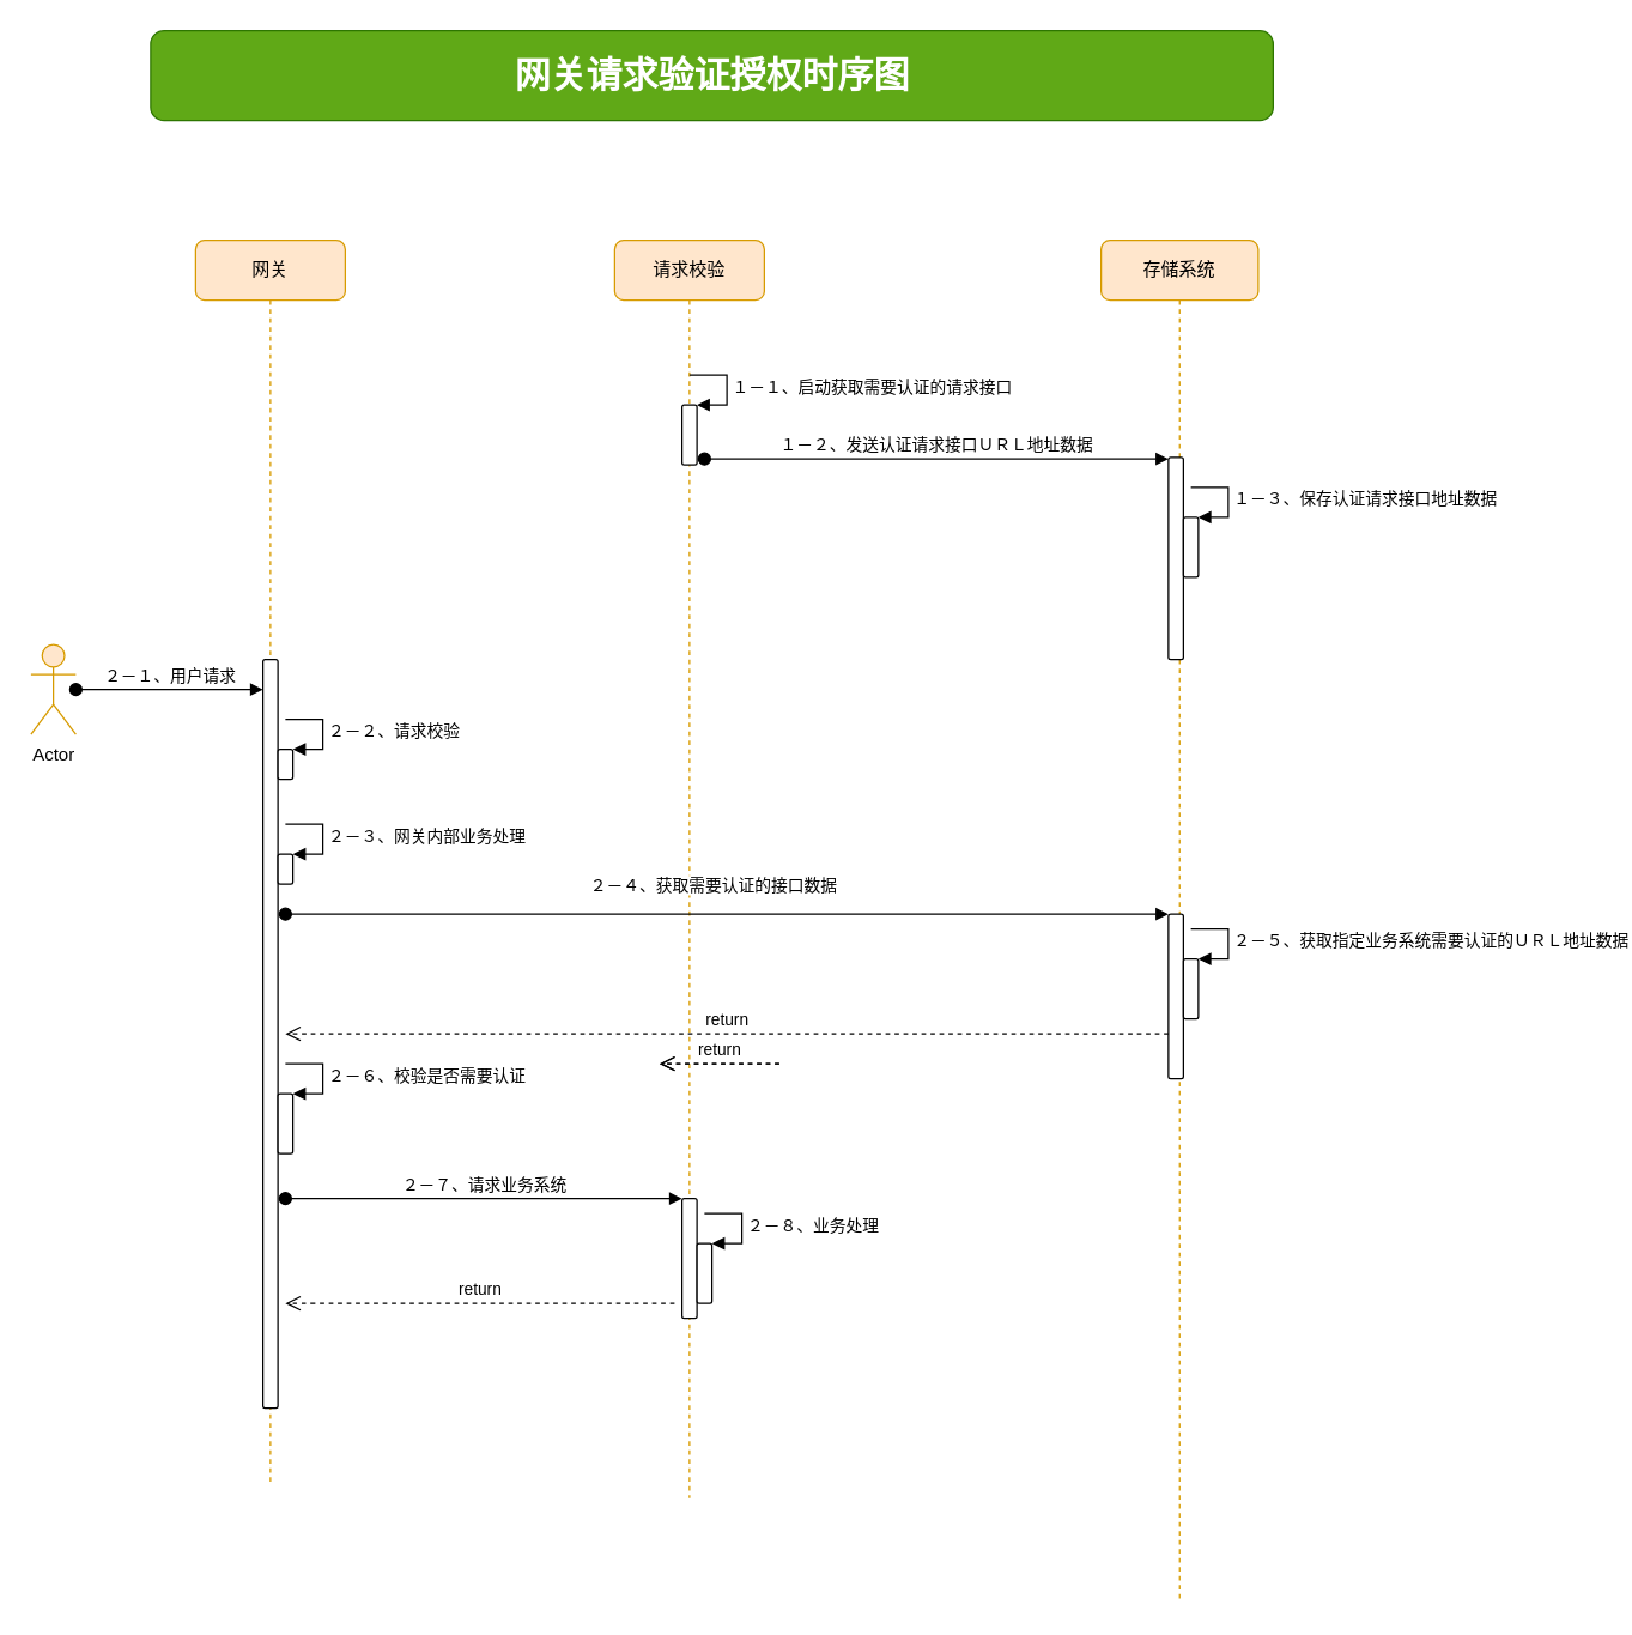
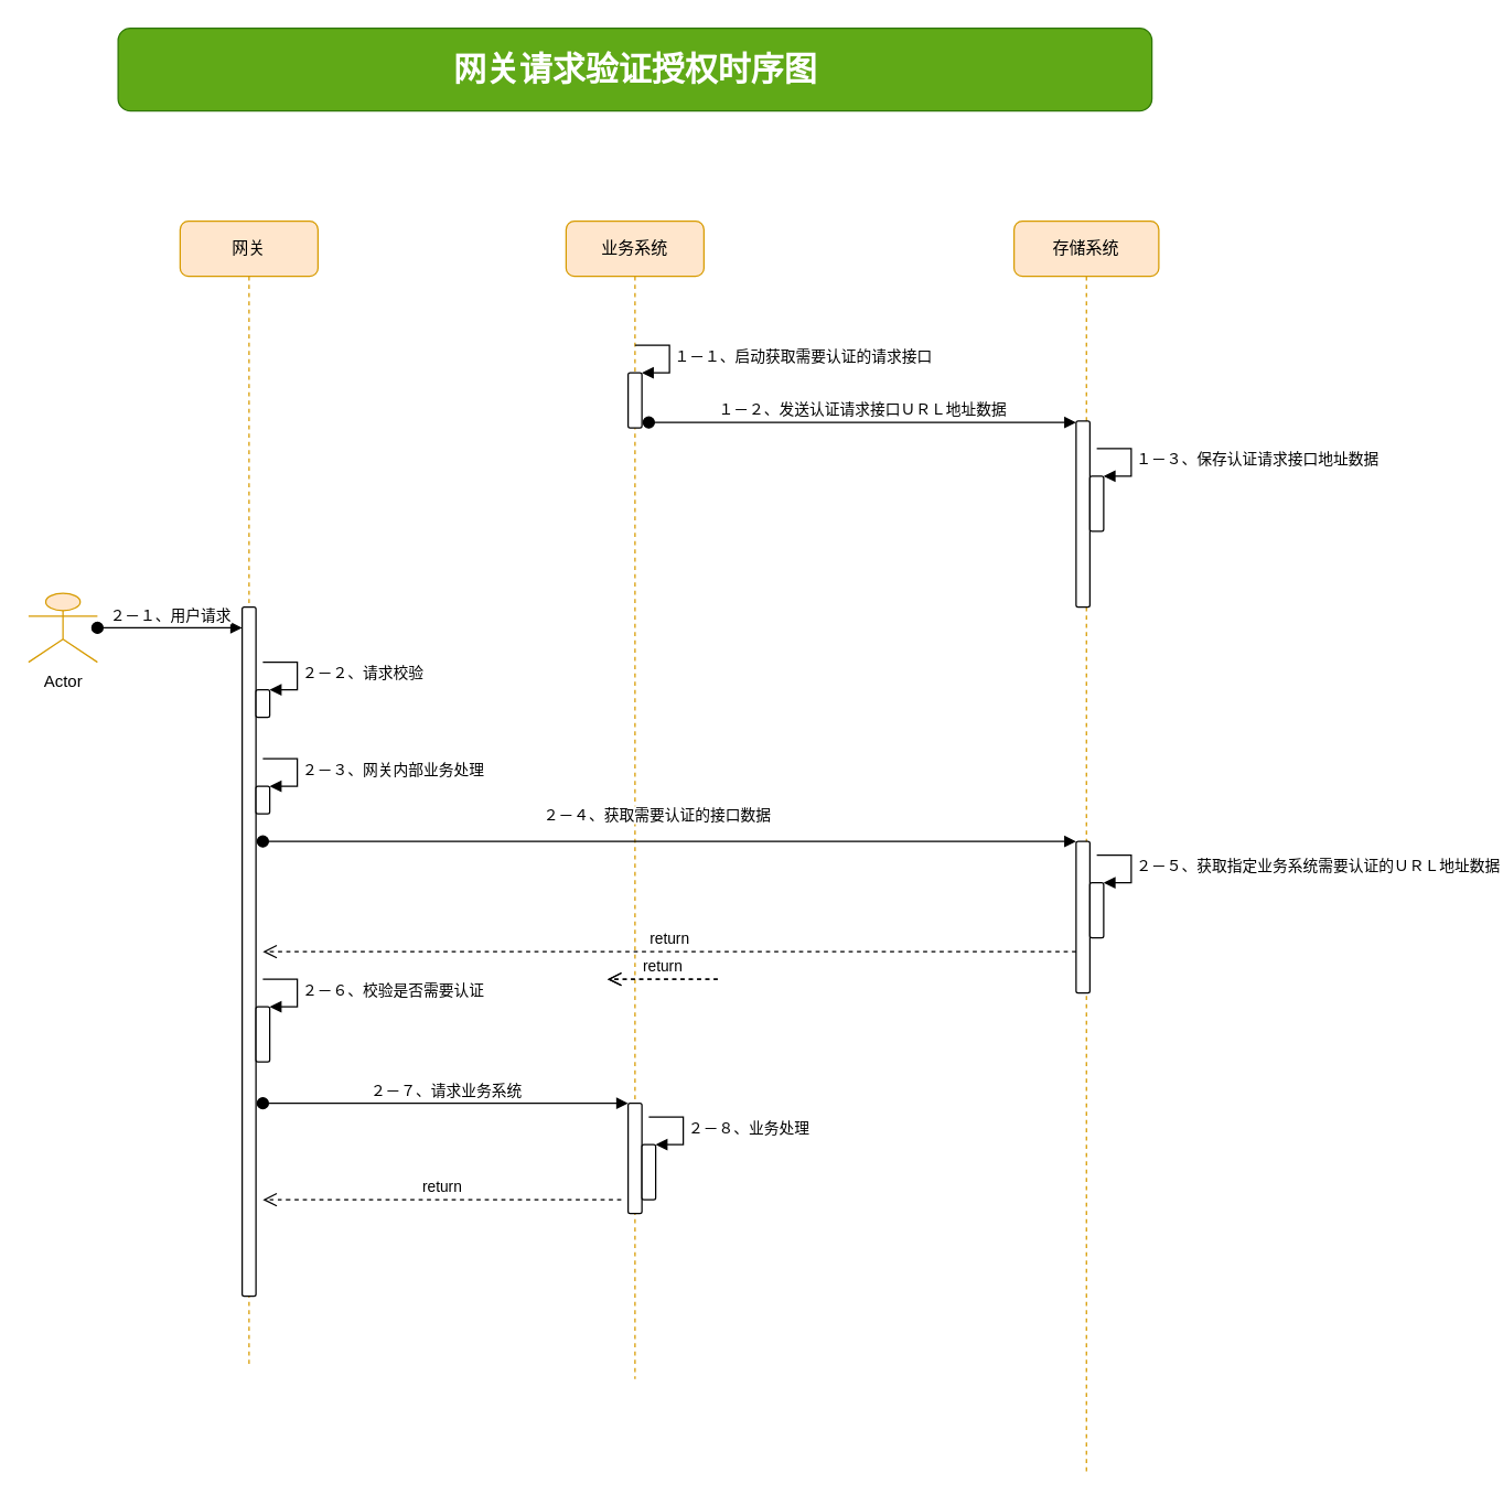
- <mxCell id="18" value="&lt;font style=&quot;font-size: 24px&quot;&gt;&lt;b&gt;网关请求验证授权时序图&lt;/b&gt;&lt;/font&gt;" style="html=1;rounded=1;fillColor=#60a917;strokeColor=#2D7600;fontColor=#ffffff;" vertex="1" parent="1"><mxGeometry x="100" y="20" width="750" height="60" as="geometry" /></mxCell>
+ <mxCell id="18" value="&lt;font style=&quot;font-size: 24px&quot;&gt;&lt;b&gt;网关请求验证授权时序图&lt;/b&gt;&lt;/font&gt;" style="html=1;rounded=1;fillColor=#60a917;strokeColor=#2D7600;fontColor=#ffffff;" vertex="1" parent="1"><mxGeometry x="85" y="20" width="750" height="60" as="geometry" /></mxCell>
- <mxCell id="11" value="请求校验" style="shape=umlLifeline;perimeter=lifelinePerimeter;whiteSpace=wrap;html=1;container=1;collapsible=0;recursiveResize=0;outlineConnect=0;rounded=1;fillColor=#ffe6cc;strokeColor=#d79b00;" vertex="1" parent="1"><mxGeometry x="410" y="160" width="100" height="840" as="geometry" /></mxCell>
+ <mxCell id="11" value="业务系统" style="shape=umlLifeline;perimeter=lifelinePerimeter;whiteSpace=wrap;html=1;container=1;collapsible=0;recursiveResize=0;outlineConnect=0;rounded=1;fillColor=#ffe6cc;strokeColor=#d79b00;" vertex="1" parent="1"><mxGeometry x="410" y="160" width="100" height="840" as="geometry" /></mxCell>
- <mxCell id="2" value="Actor" style="shape=umlActor;verticalLabelPosition=bottom;verticalAlign=top;html=1;rounded=1;fillColor=#ffe6cc;strokeColor=#d79b00;" vertex="1" parent="1"><mxGeometry x="20" y="430" width="30" height="60" as="geometry" /></mxCell>
+ <mxCell id="2" value="Actor" style="shape=umlActor;verticalLabelPosition=bottom;verticalAlign=top;html=1;rounded=1;fillColor=#ffe6cc;strokeColor=#d79b00;" vertex="1" parent="1"><mxGeometry x="20" y="430" width="50" height="50" as="geometry" /></mxCell>
